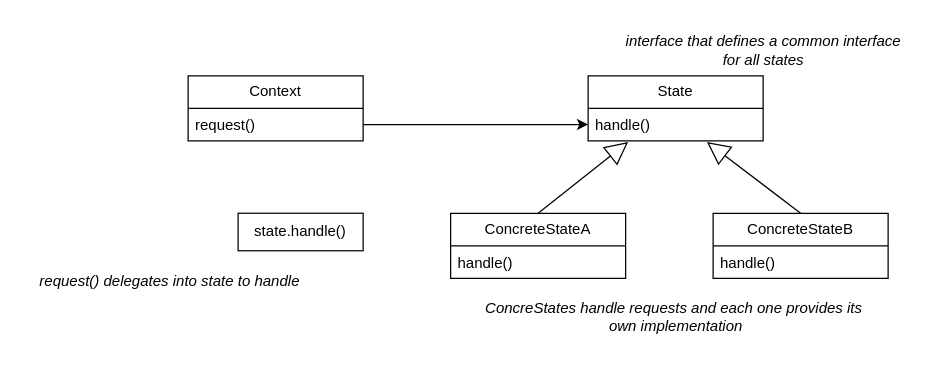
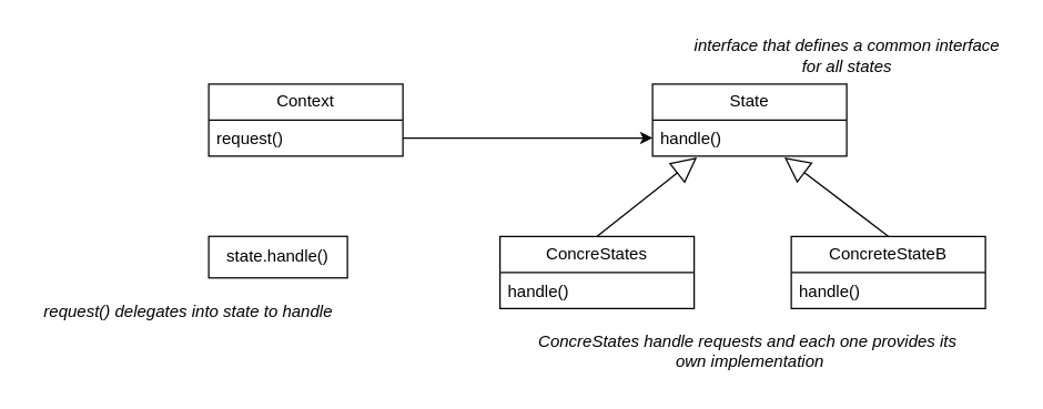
- <mxCell id="9" value="ConcreteStateA" style="swimlane;fontStyle=0;childLayout=stackLayout;horizontal=1;startSize=26;fillColor=none;horizontalStack=0;resizeParent=1;resizeParentMax=0;resizeLast=0;collapsible=1;marginBottom=0;whiteSpace=wrap;html=1;" vertex="1" parent="1"><mxGeometry x="360" y="170" width="140" height="52" as="geometry" /></mxCell>
+ <mxCell id="9" value="ConcreStates" style="swimlane;fontStyle=0;childLayout=stackLayout;horizontal=1;startSize=26;fillColor=none;horizontalStack=0;resizeParent=1;resizeParentMax=0;resizeLast=0;collapsible=1;marginBottom=0;whiteSpace=wrap;html=1;" vertex="1" parent="1"><mxGeometry x="360" y="170" width="140" height="52" as="geometry" /></mxCell>
- <mxCell id="11" value="state.handle()" style="whiteSpace=wrap;html=1;" vertex="1" parent="1"><mxGeometry x="190" y="170" width="100" height="30" as="geometry" /></mxCell>
+ <mxCell id="11" value="state.handle()" style="whiteSpace=wrap;html=1;" vertex="1" parent="1"><mxGeometry x="150" y="170" width="100" height="30" as="geometry" /></mxCell>
